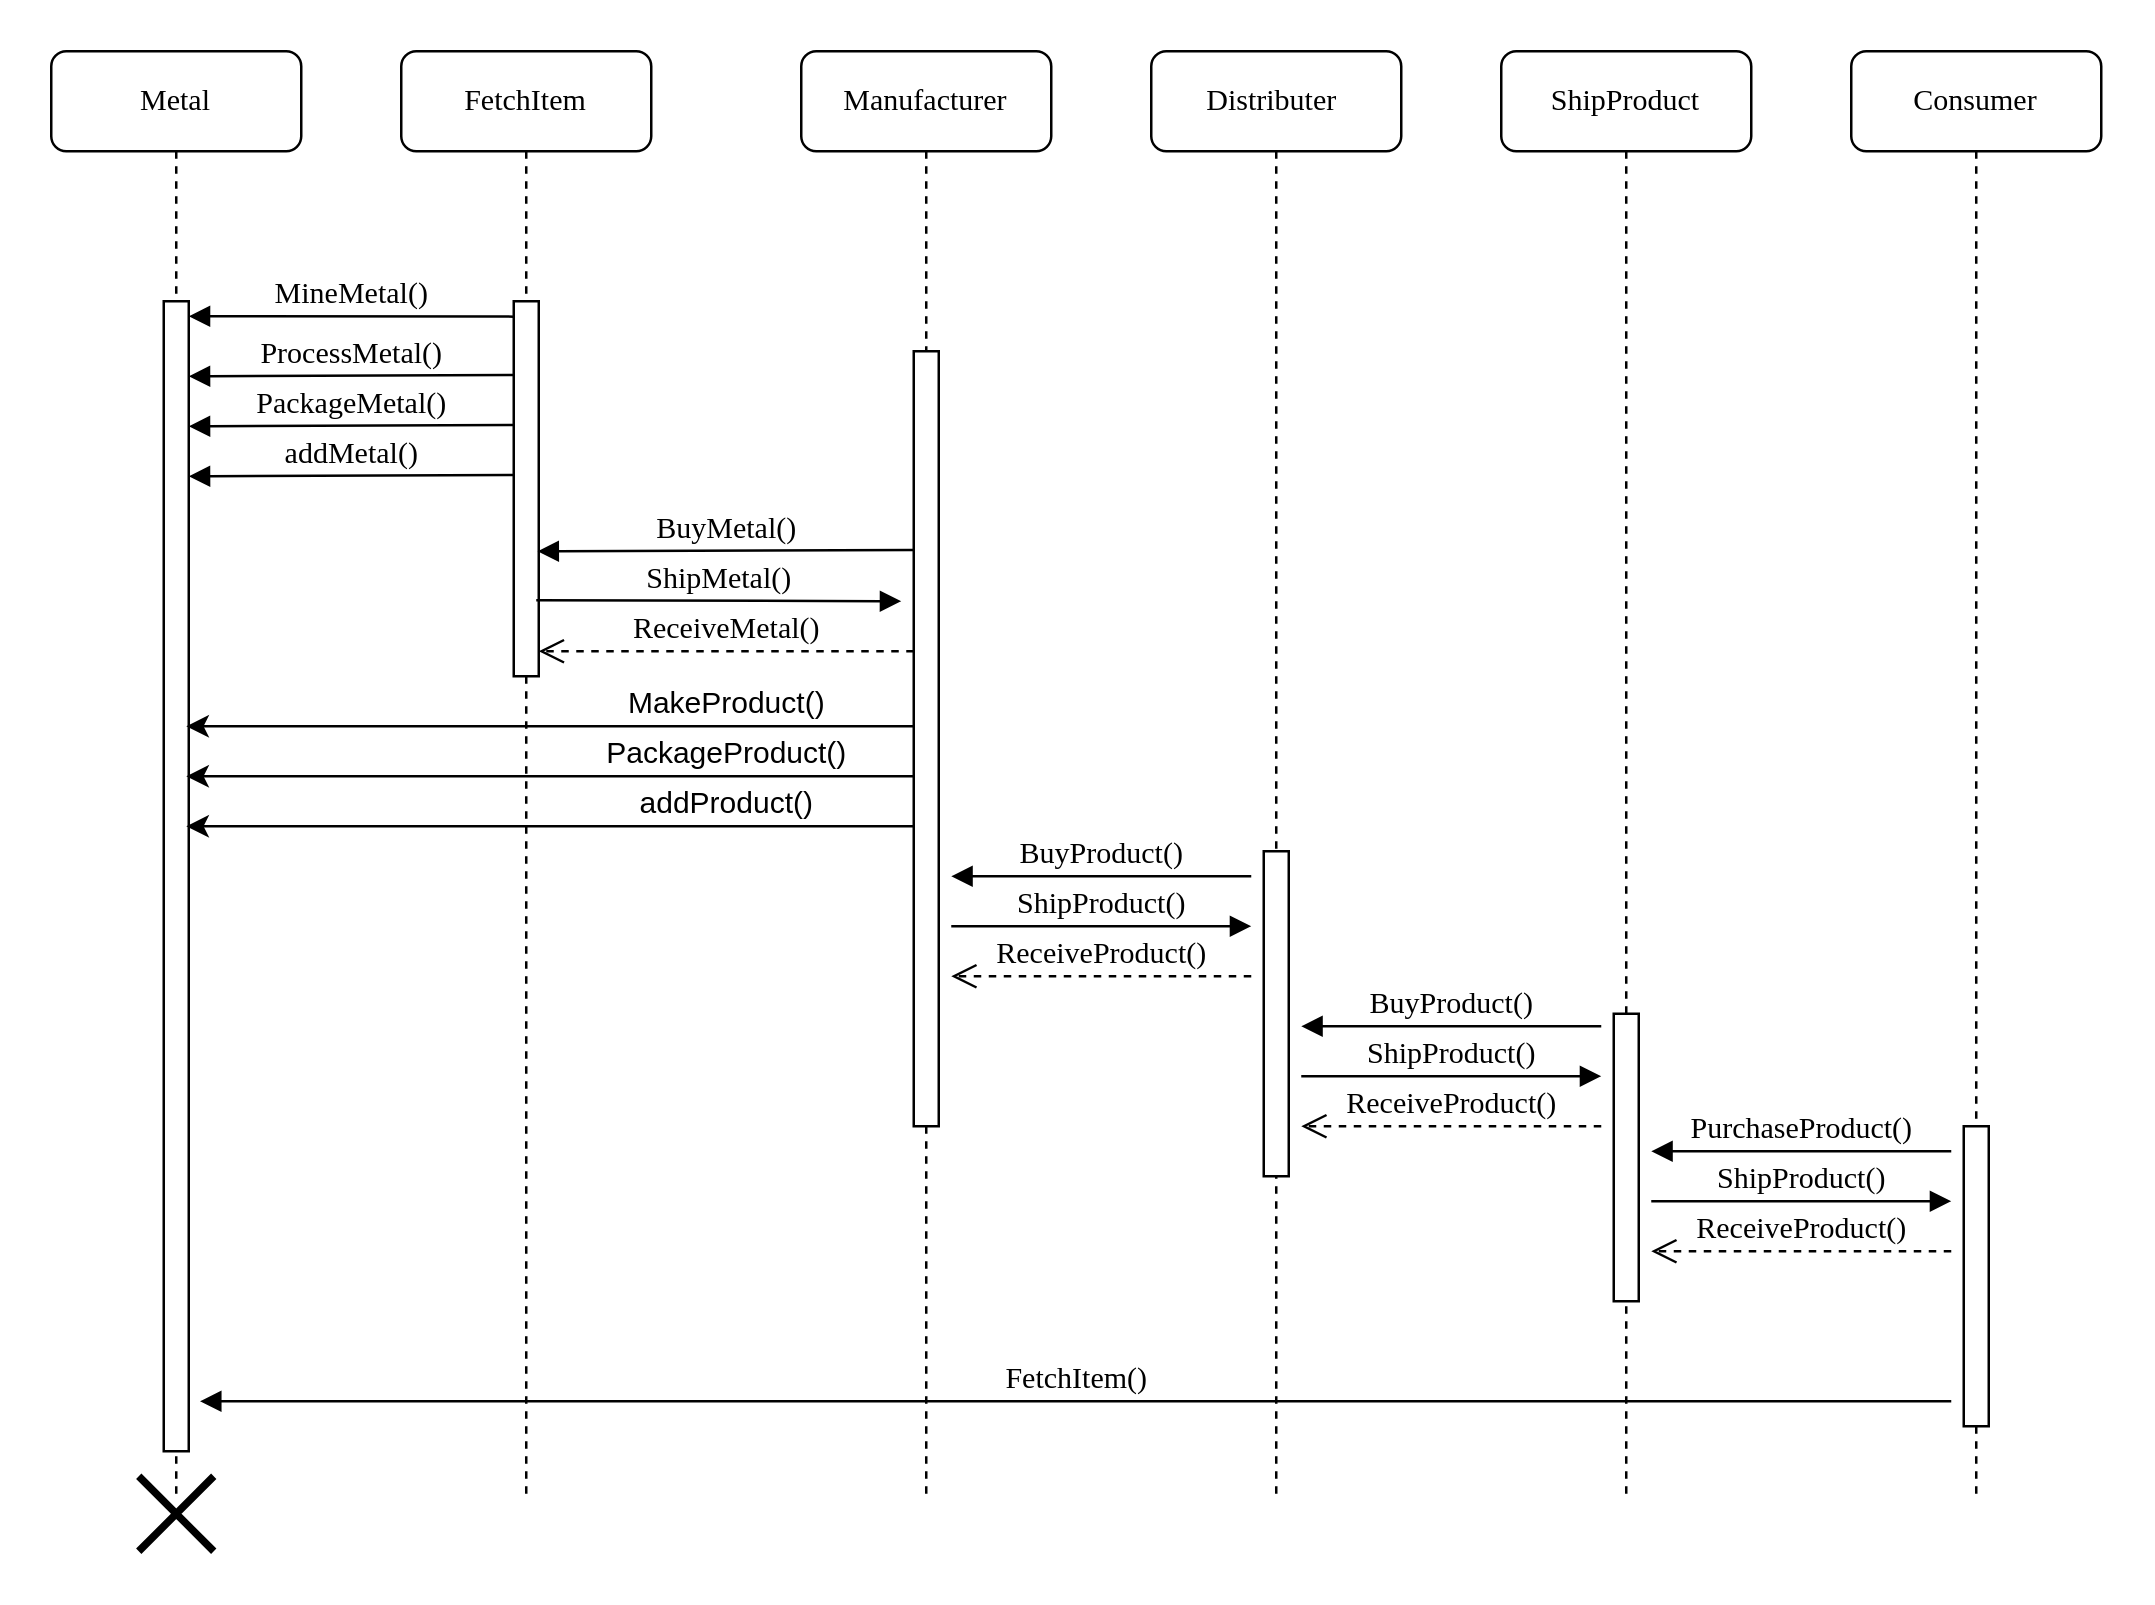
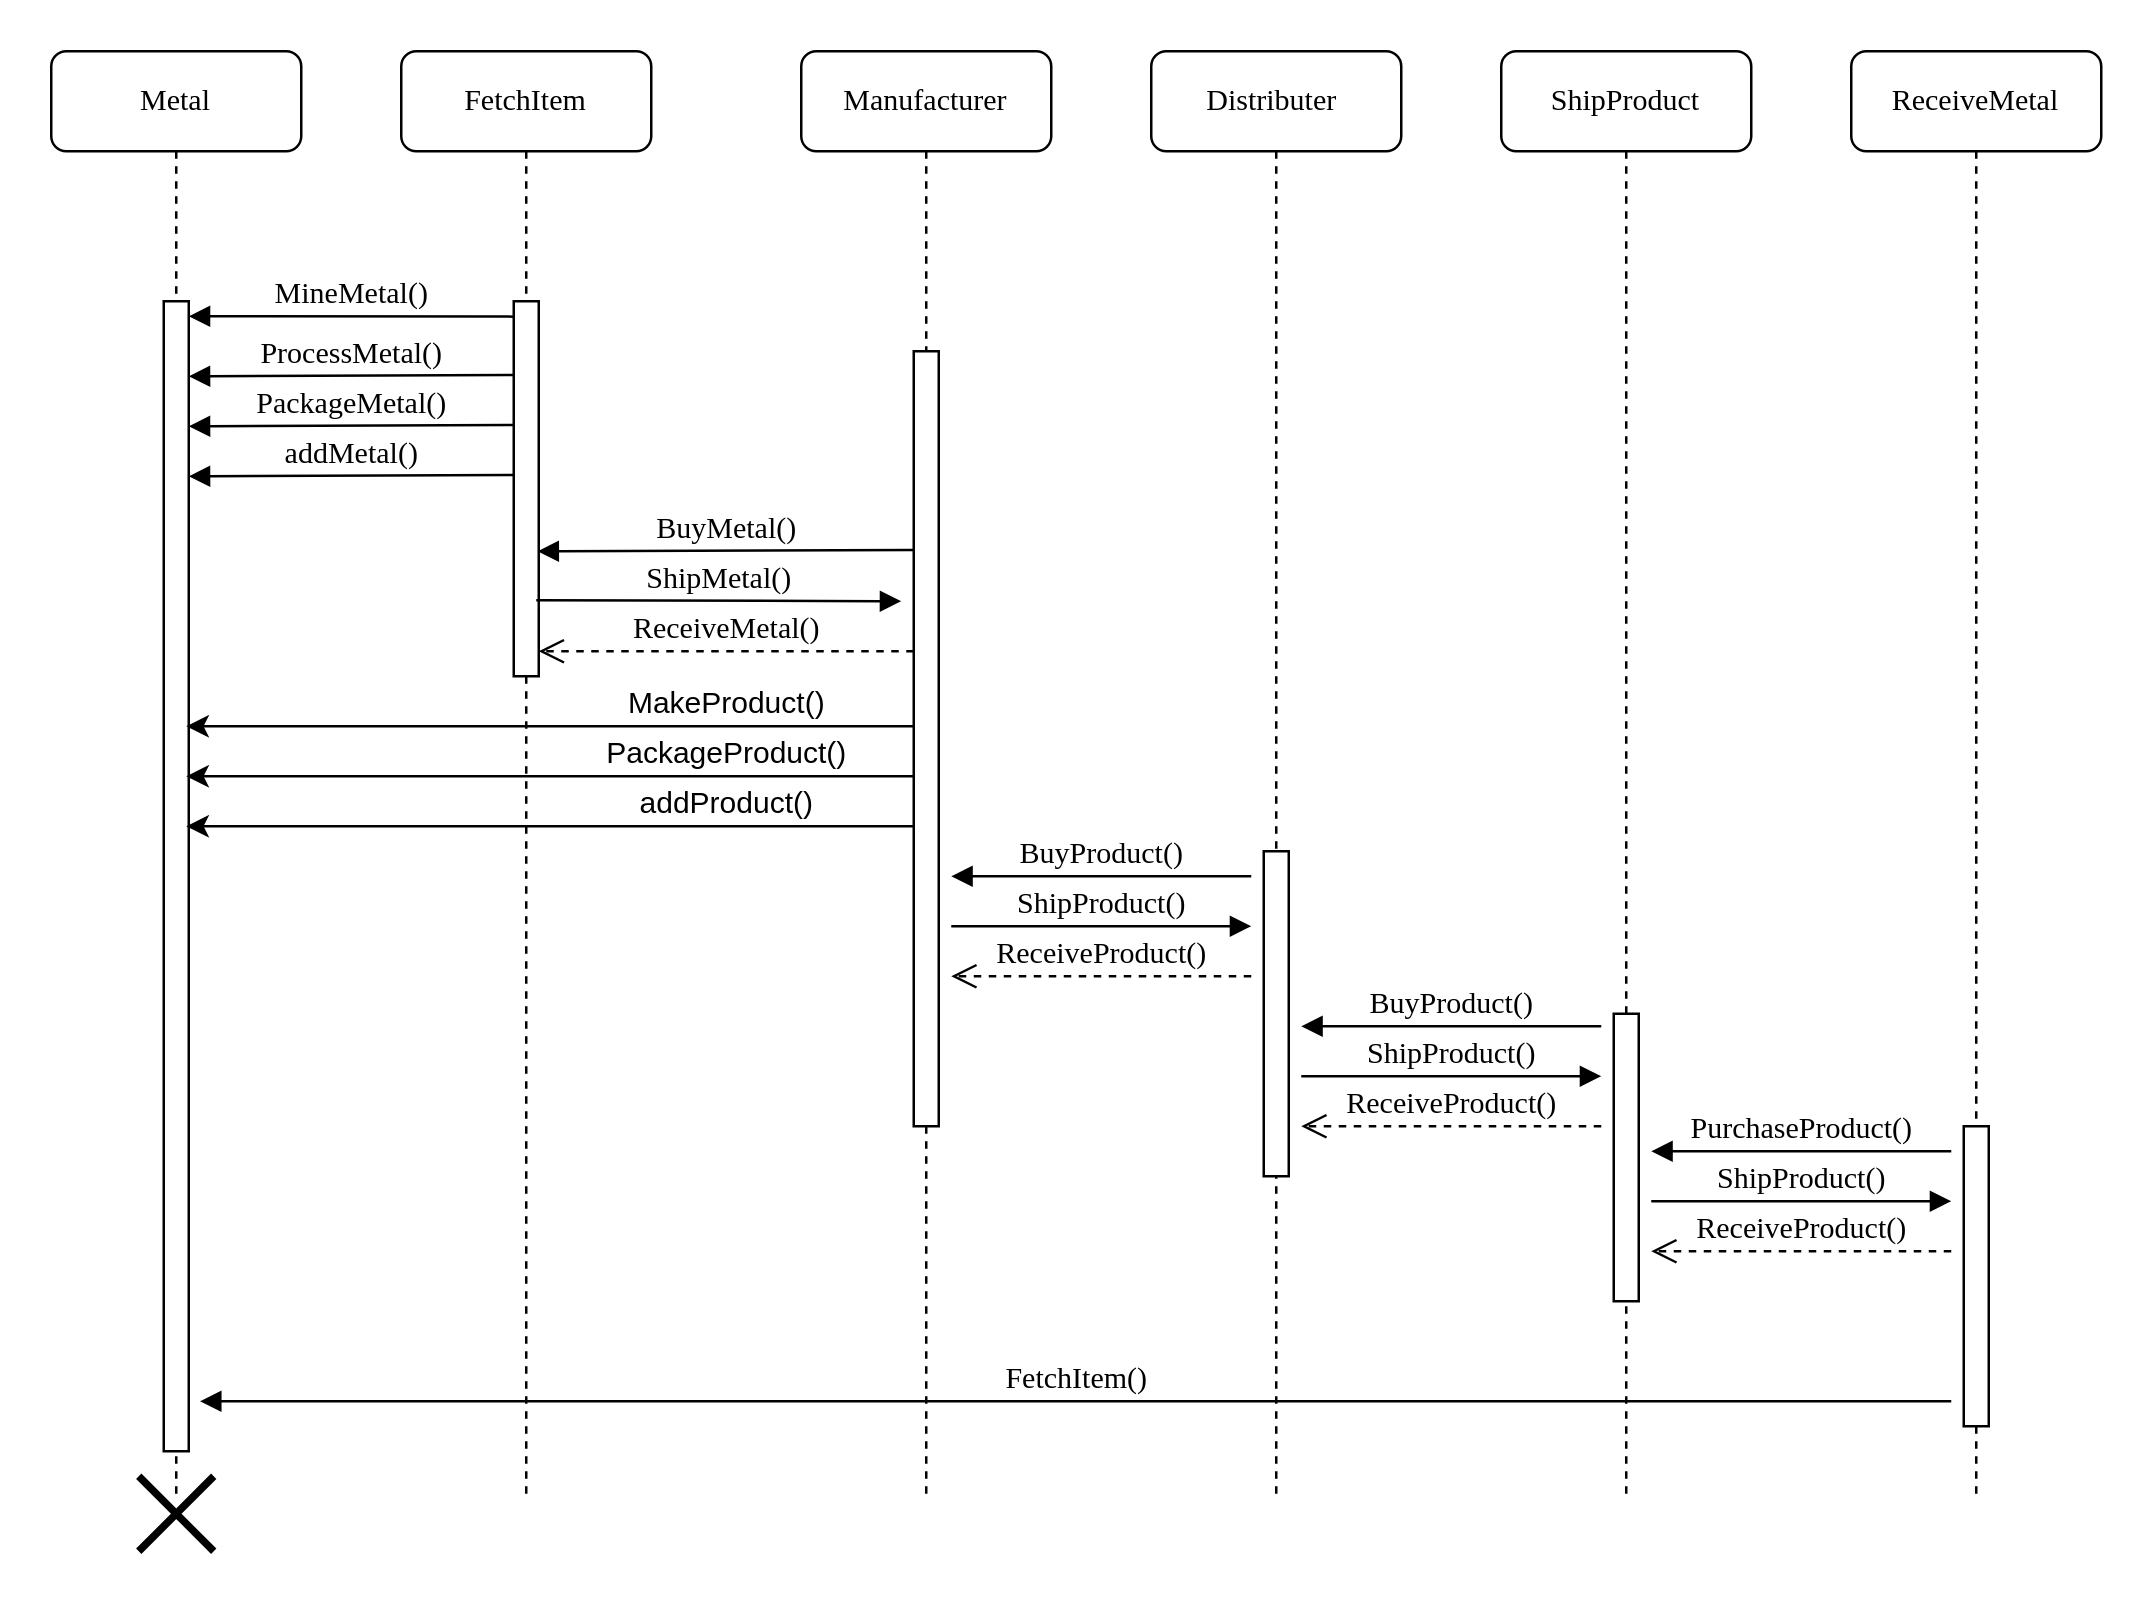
- <mxCell id="9" value="Consumer" style="shape=umlLifeline;perimeter=lifelinePerimeter;whiteSpace=wrap;html=1;container=1;collapsible=0;recursiveResize=0;outlineConnect=0;rounded=1;shadow=0;comic=0;labelBackgroundColor=none;strokeColor=#000000;strokeWidth=1;fillColor=#FFFFFF;fontFamily=Verdana;fontSize=12;fontColor=#000000;align=center;" parent="1" vertex="1"><mxGeometry x="740" y="20" width="100" height="580" as="geometry" /></mxCell>
+ <mxCell id="9" value="ReceiveMetal" style="shape=umlLifeline;perimeter=lifelinePerimeter;whiteSpace=wrap;html=1;container=1;collapsible=0;recursiveResize=0;outlineConnect=0;rounded=1;shadow=0;comic=0;labelBackgroundColor=none;strokeColor=#000000;strokeWidth=1;fillColor=#FFFFFF;fontFamily=Verdana;fontSize=12;fontColor=#000000;align=center;" parent="1" vertex="1"><mxGeometry x="740" y="20" width="100" height="580" as="geometry" /></mxCell>
